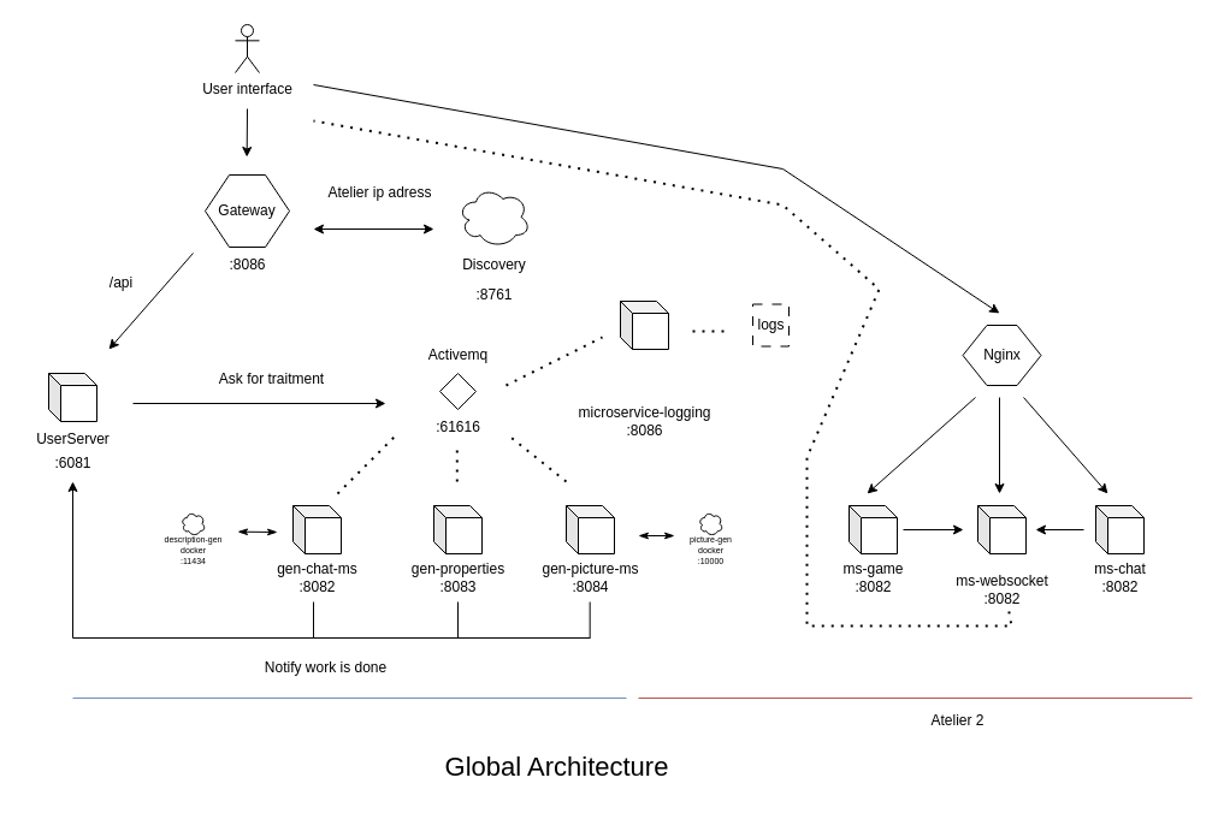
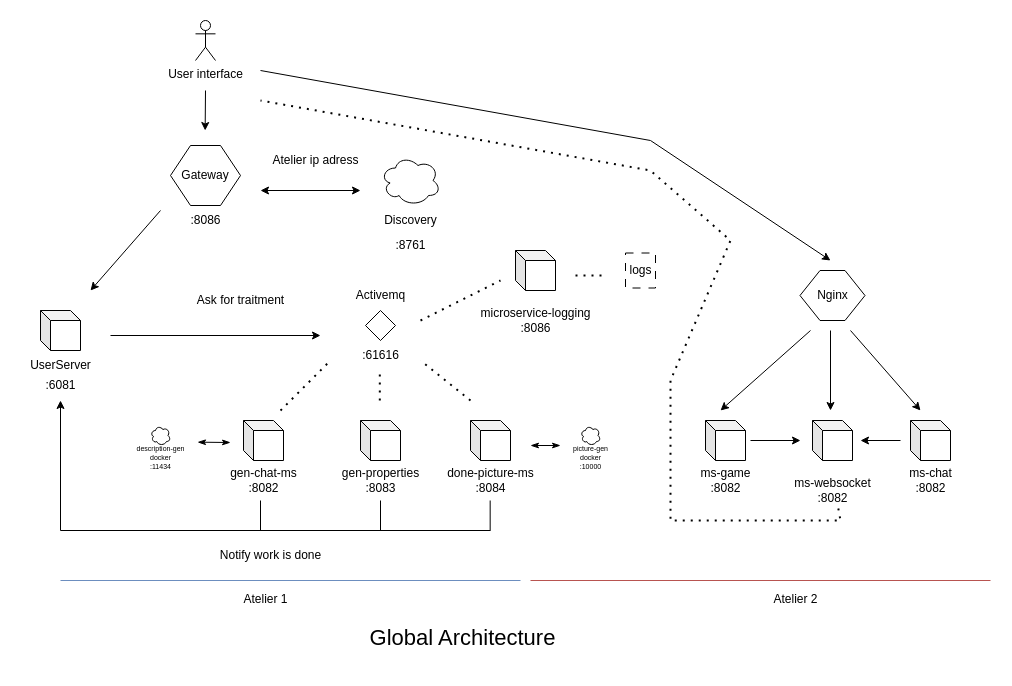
- <mxCell id="18" value="/api" style="text;html=1;align=center;verticalAlign=middle;resizable=0;points=[];autosize=1;strokeColor=none;fillColor=none;" parent="1" vertex="1"><mxGeometry x="80" y="220" width="40" height="30" as="geometry" /></mxCell>
- <mxCell id="35" value="Ask for traitment" style="text;html=1;align=center;verticalAlign=middle;resizable=0;points=[];autosize=1;strokeColor=none;fillColor=none;" parent="1" vertex="1"><mxGeometry x="170" y="300" width="110" height="30" as="geometry" /></mxCell>
+ <mxCell id="35" value="Ask for traitment" style="text;html=1;align=center;verticalAlign=middle;resizable=0;points=[];autosize=1;strokeColor=none;fillColor=none;" parent="1" vertex="1"><mxGeometry x="185" y="285" width="110" height="30" as="geometry" /></mxCell>
- <mxCell id="45" value="microservice-logging&lt;br&gt;&lt;div&gt;:8086&lt;/div&gt;" style="text;html=1;align=center;verticalAlign=middle;resizable=0;points=[];autosize=1;strokeColor=none;fillColor=none;" vertex="1" parent="1"><mxGeometry x="470" y="330" width="130" height="40" as="geometry" /></mxCell>
+ <mxCell id="45" value="microservice-logging&lt;br&gt;&lt;div&gt;:8086&lt;/div&gt;" style="text;html=1;align=center;verticalAlign=middle;resizable=0;points=[];autosize=1;strokeColor=none;fillColor=none;" vertex="1" parent="1"><mxGeometry x="470" y="300" width="130" height="40" as="geometry" /></mxCell>
- <mxCell id="26" value="gen-picture-ms&lt;div&gt;:8084&lt;/div&gt;" style="text;html=1;align=center;verticalAlign=middle;resizable=0;points=[];autosize=1;strokeColor=none;fillColor=none;" parent="1" vertex="1"><mxGeometry x="440" y="460" width="100" height="40" as="geometry" /></mxCell>
+ <mxCell id="26" value="done-picture-ms&lt;div&gt;:8084&lt;/div&gt;" style="text;html=1;align=center;verticalAlign=middle;resizable=0;points=[];autosize=1;strokeColor=none;fillColor=none;" parent="1" vertex="1"><mxGeometry x="440" y="460" width="100" height="40" as="geometry" /></mxCell>
+ <mxCell id="66" value="Atelier 1" style="text;html=1;align=center;verticalAlign=middle;resizable=0;points=[];autosize=1;strokeColor=none;fillColor=none;" vertex="1" parent="1"><mxGeometry x="230" y="584" width="70" height="30" as="geometry" /></mxCell>
